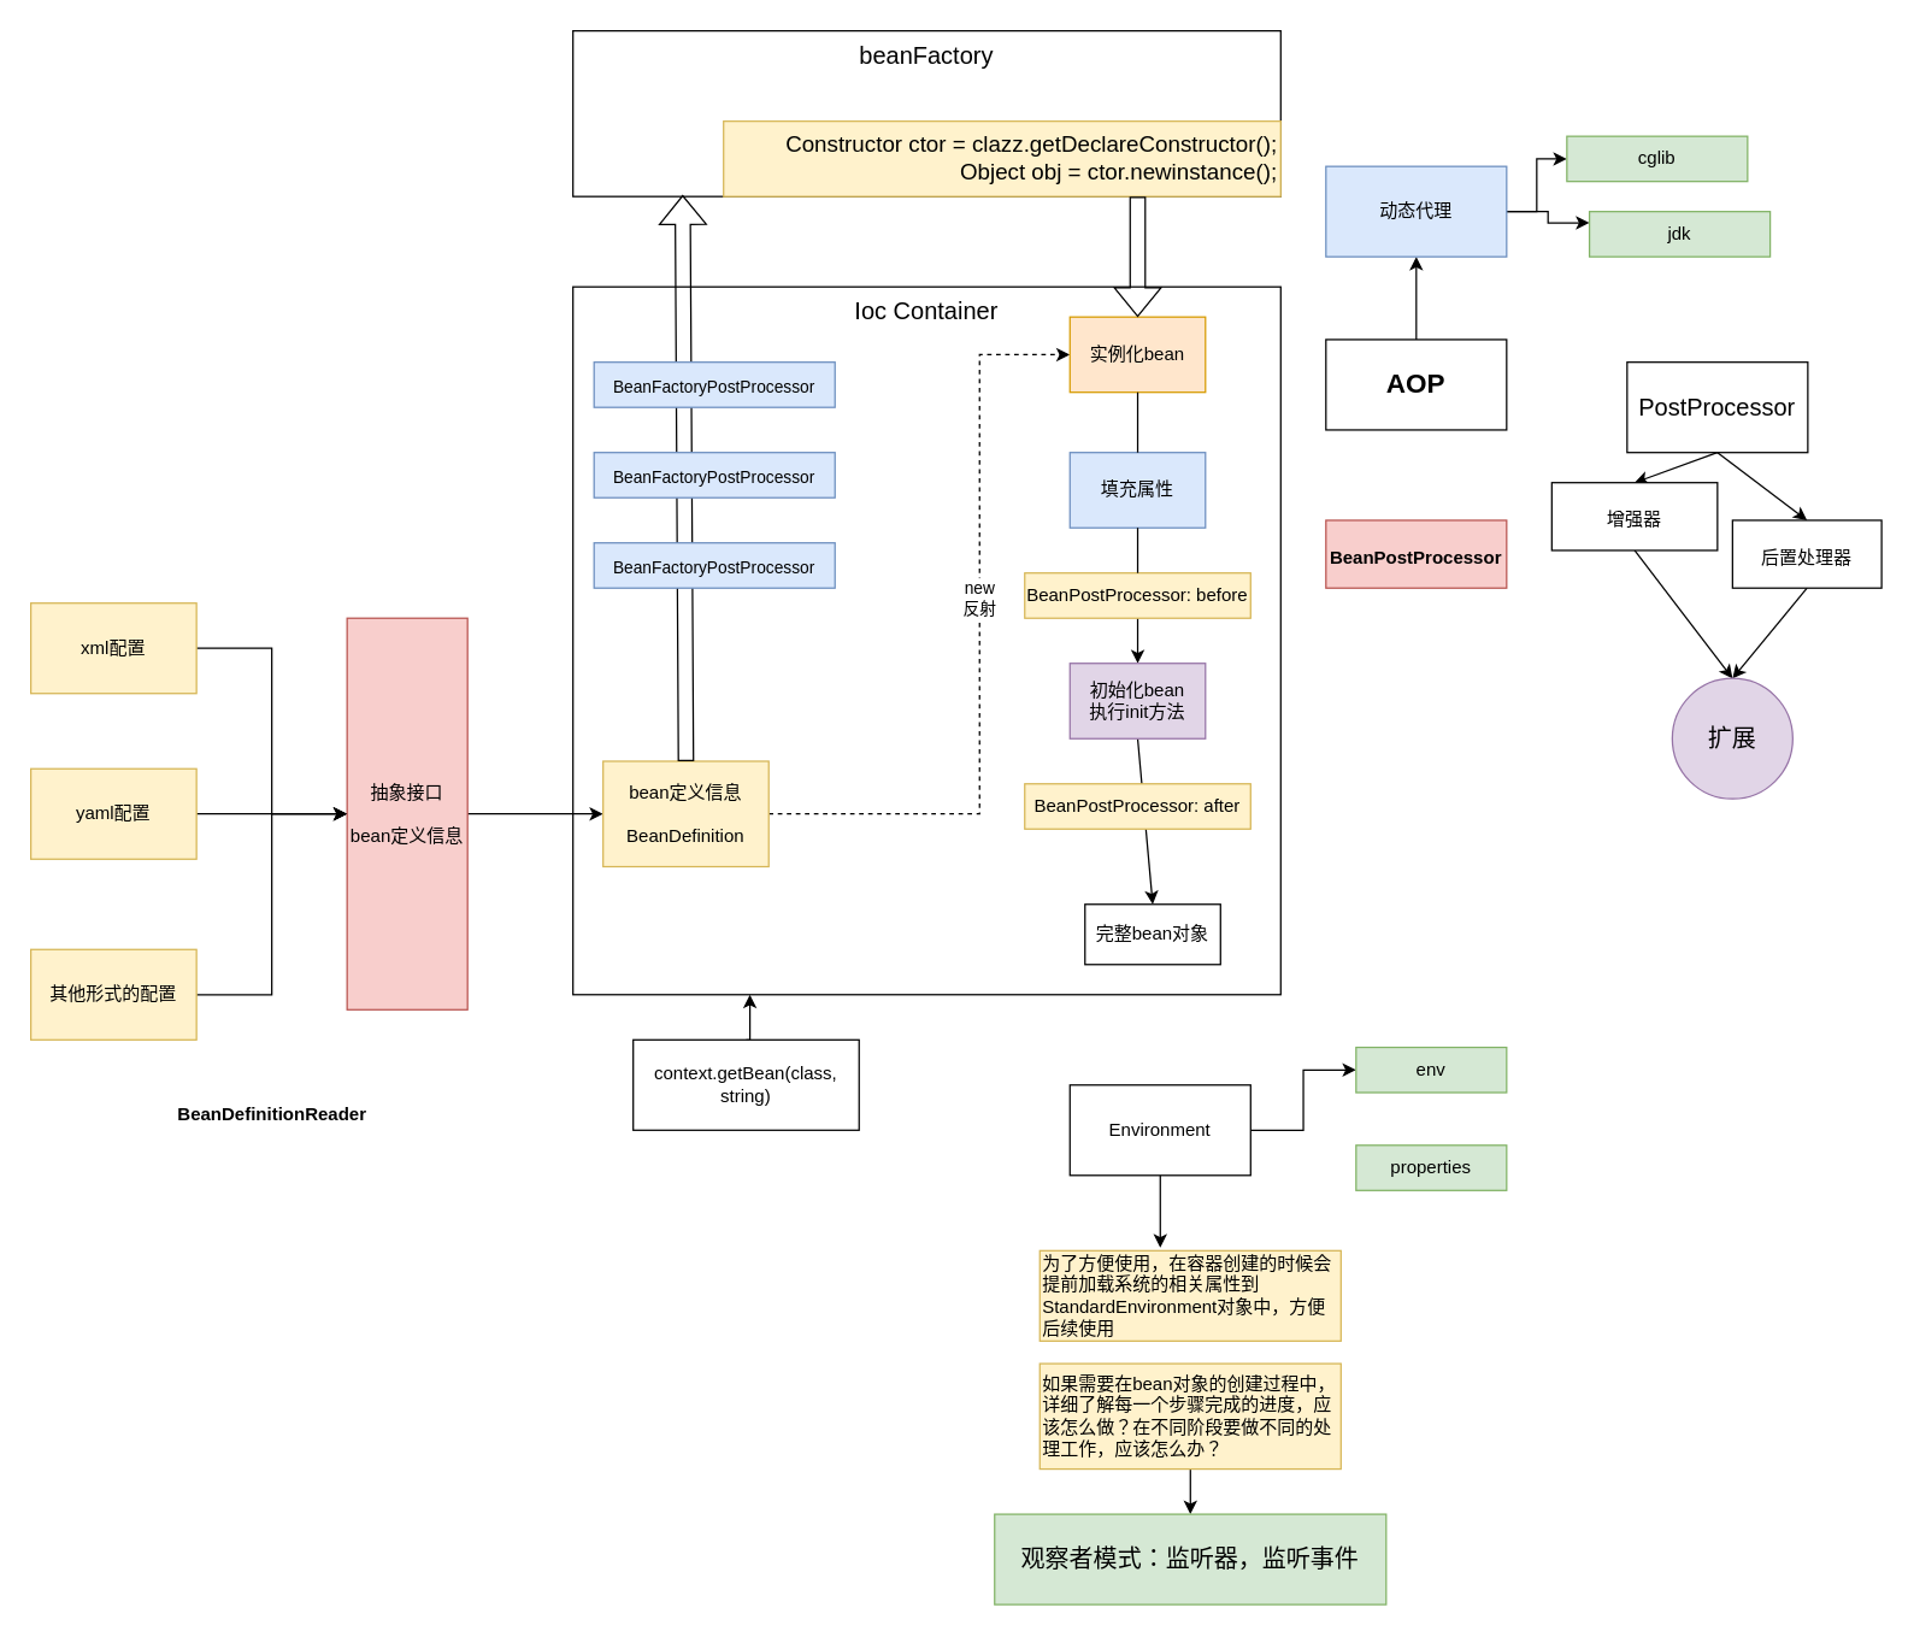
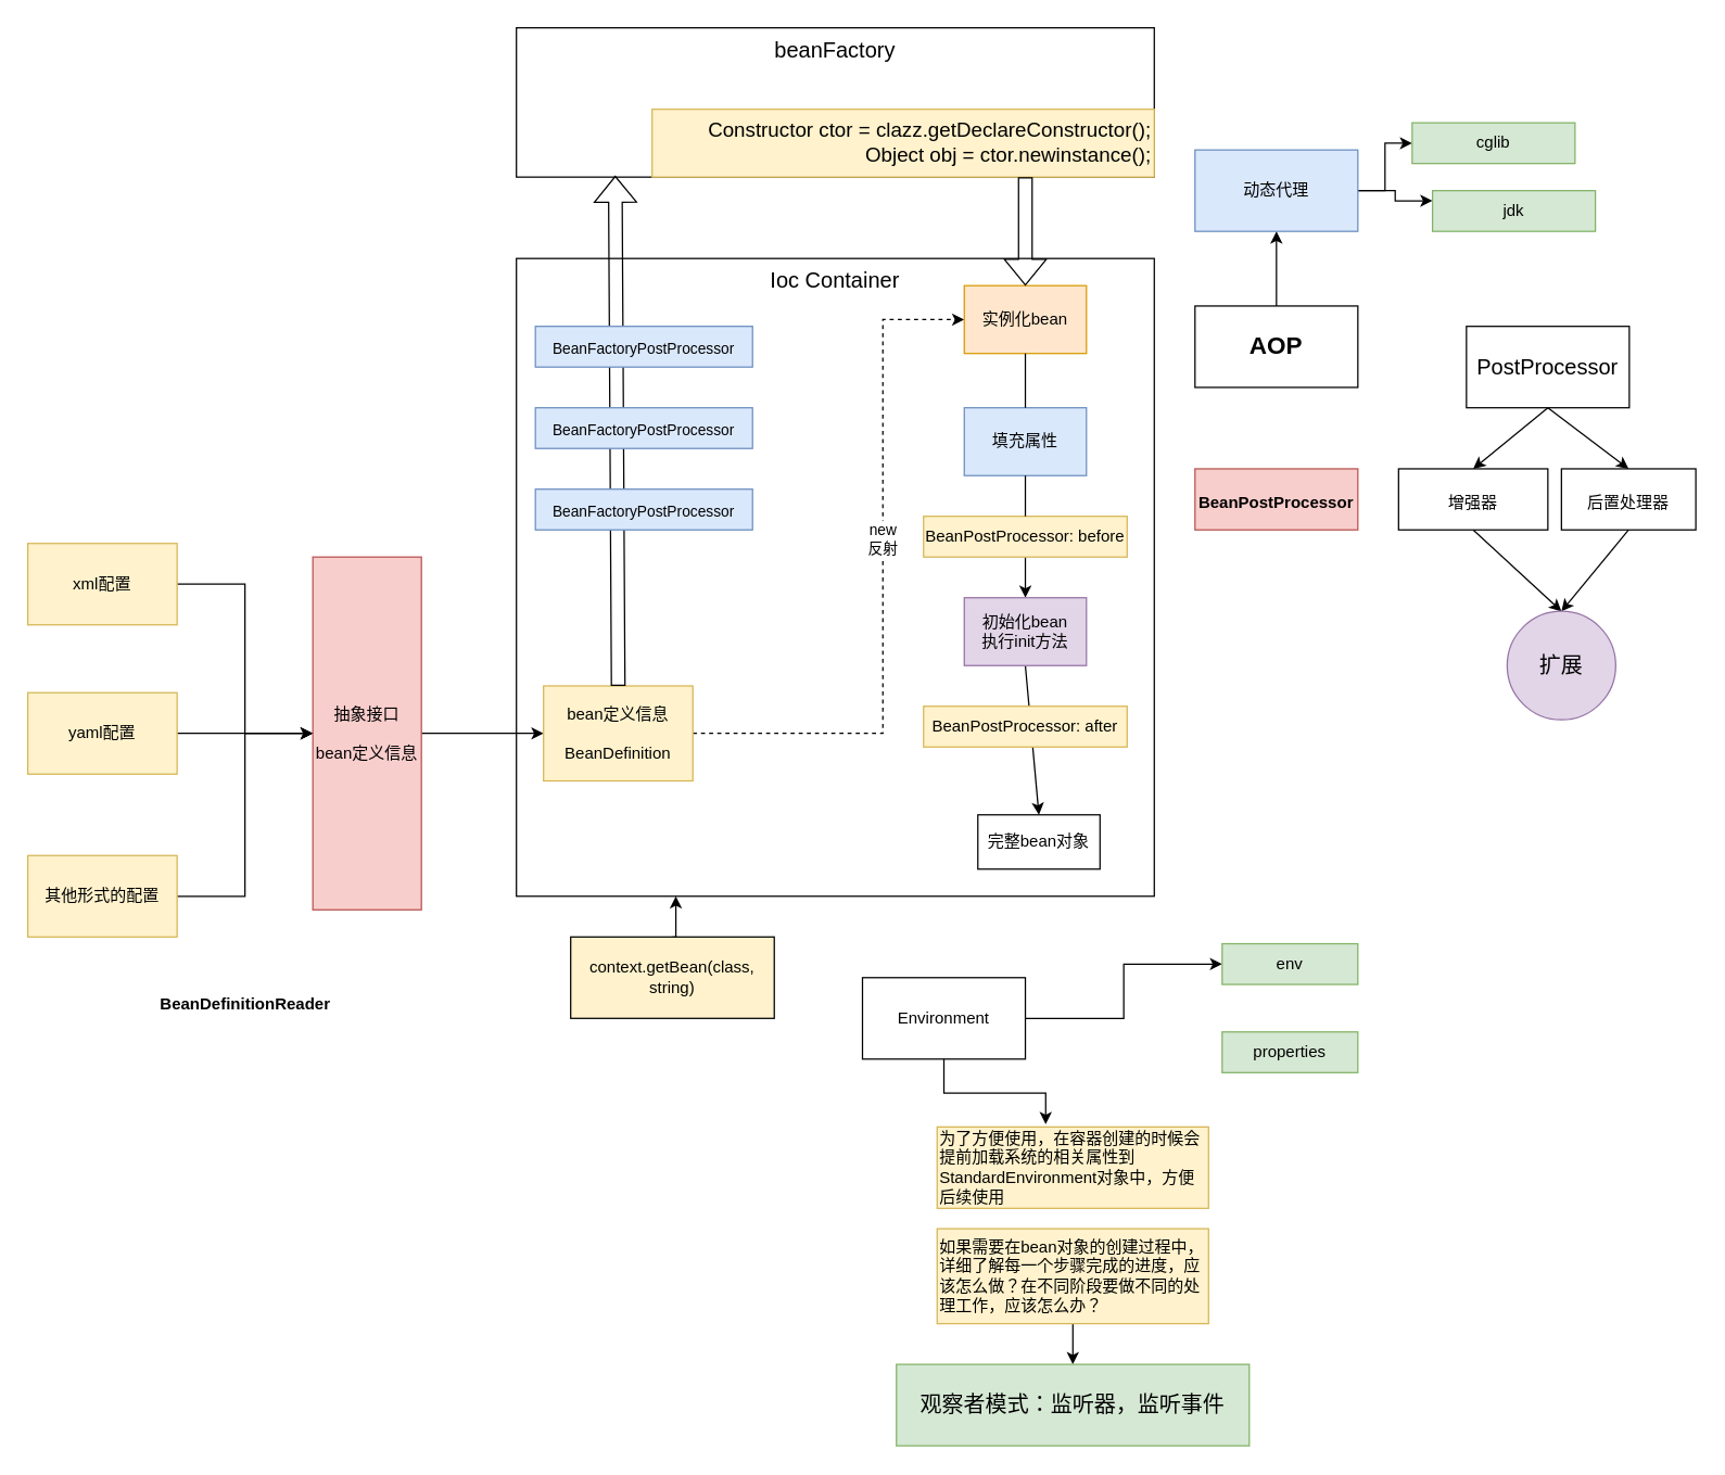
- <mxCell id="29" value="&lt;font style=&quot;font-size: 12px&quot;&gt;增强器&lt;/font&gt;" style="rounded=0;whiteSpace=wrap;html=1;fontSize=16;" vertex="1" parent="1"><mxGeometry x="1030" y="320" width="110" height="45" as="geometry" /></mxCell>
+ <mxCell id="29" value="&lt;font style=&quot;font-size: 12px&quot;&gt;增强器&lt;/font&gt;" style="rounded=0;whiteSpace=wrap;html=1;fontSize=16;" vertex="1" parent="1"><mxGeometry x="1030" y="345" width="110" height="45" as="geometry" /></mxCell>
- <mxCell id="4" value="context.getBean(class,&lt;br&gt;string)" style="rounded=0;whiteSpace=wrap;html=1;" vertex="1" parent="1"><mxGeometry x="420" y="690" width="150" height="60" as="geometry" /></mxCell>
+ <mxCell id="4" value="context.getBean(class,&lt;br&gt;string)" style="rounded=0;whiteSpace=wrap;html=1;fillColor=#fff2cc;" vertex="1" parent="1"><mxGeometry x="420" y="690" width="150" height="60" as="geometry" /></mxCell>
- <mxCell id="52" value="Environment" style="rounded=0;whiteSpace=wrap;html=1;fontSize=12;" vertex="1" parent="1"><mxGeometry x="710" y="720" width="120" height="60" as="geometry" /></mxCell>
+ <mxCell id="52" value="Environment" style="rounded=0;whiteSpace=wrap;html=1;fontSize=12;" vertex="1" parent="1"><mxGeometry x="635" y="720" width="120" height="60" as="geometry" /></mxCell>
